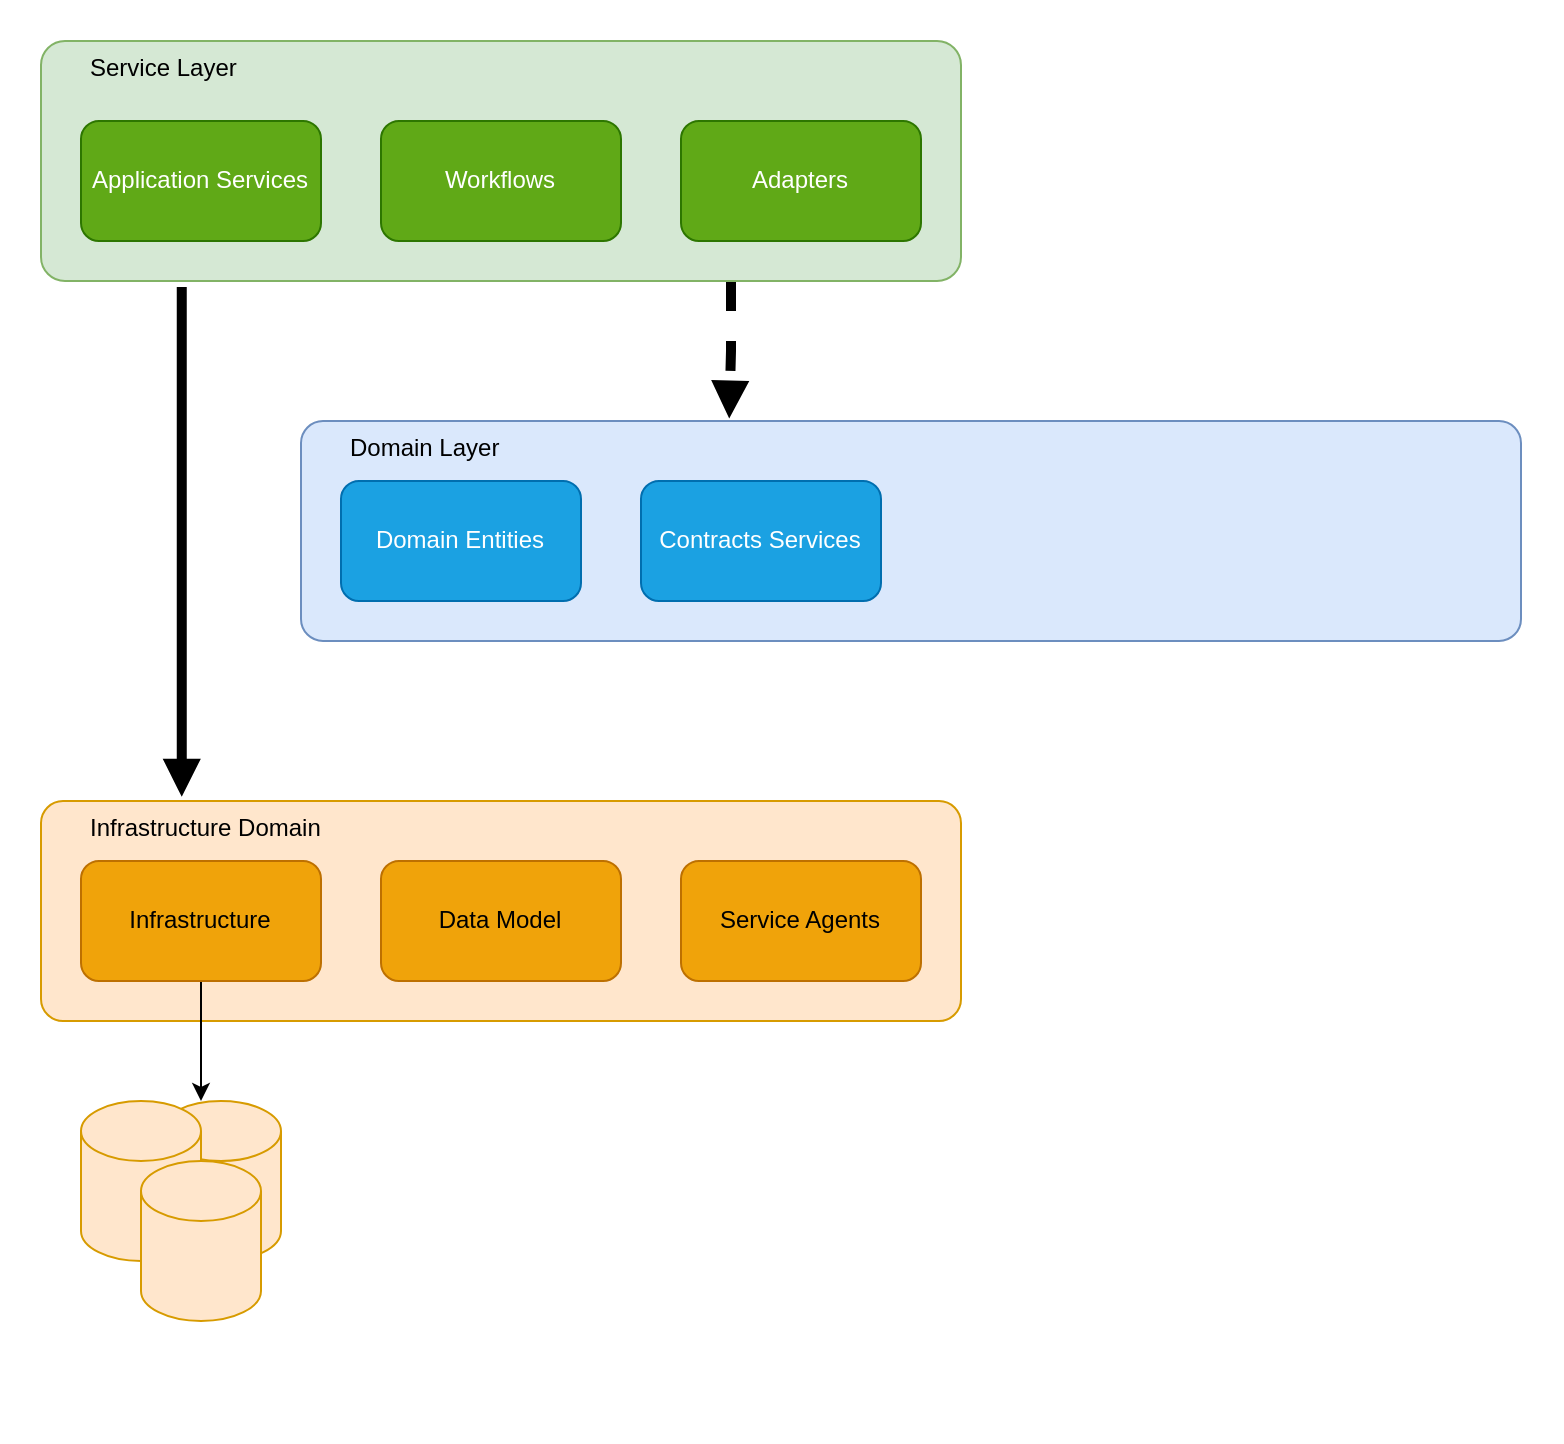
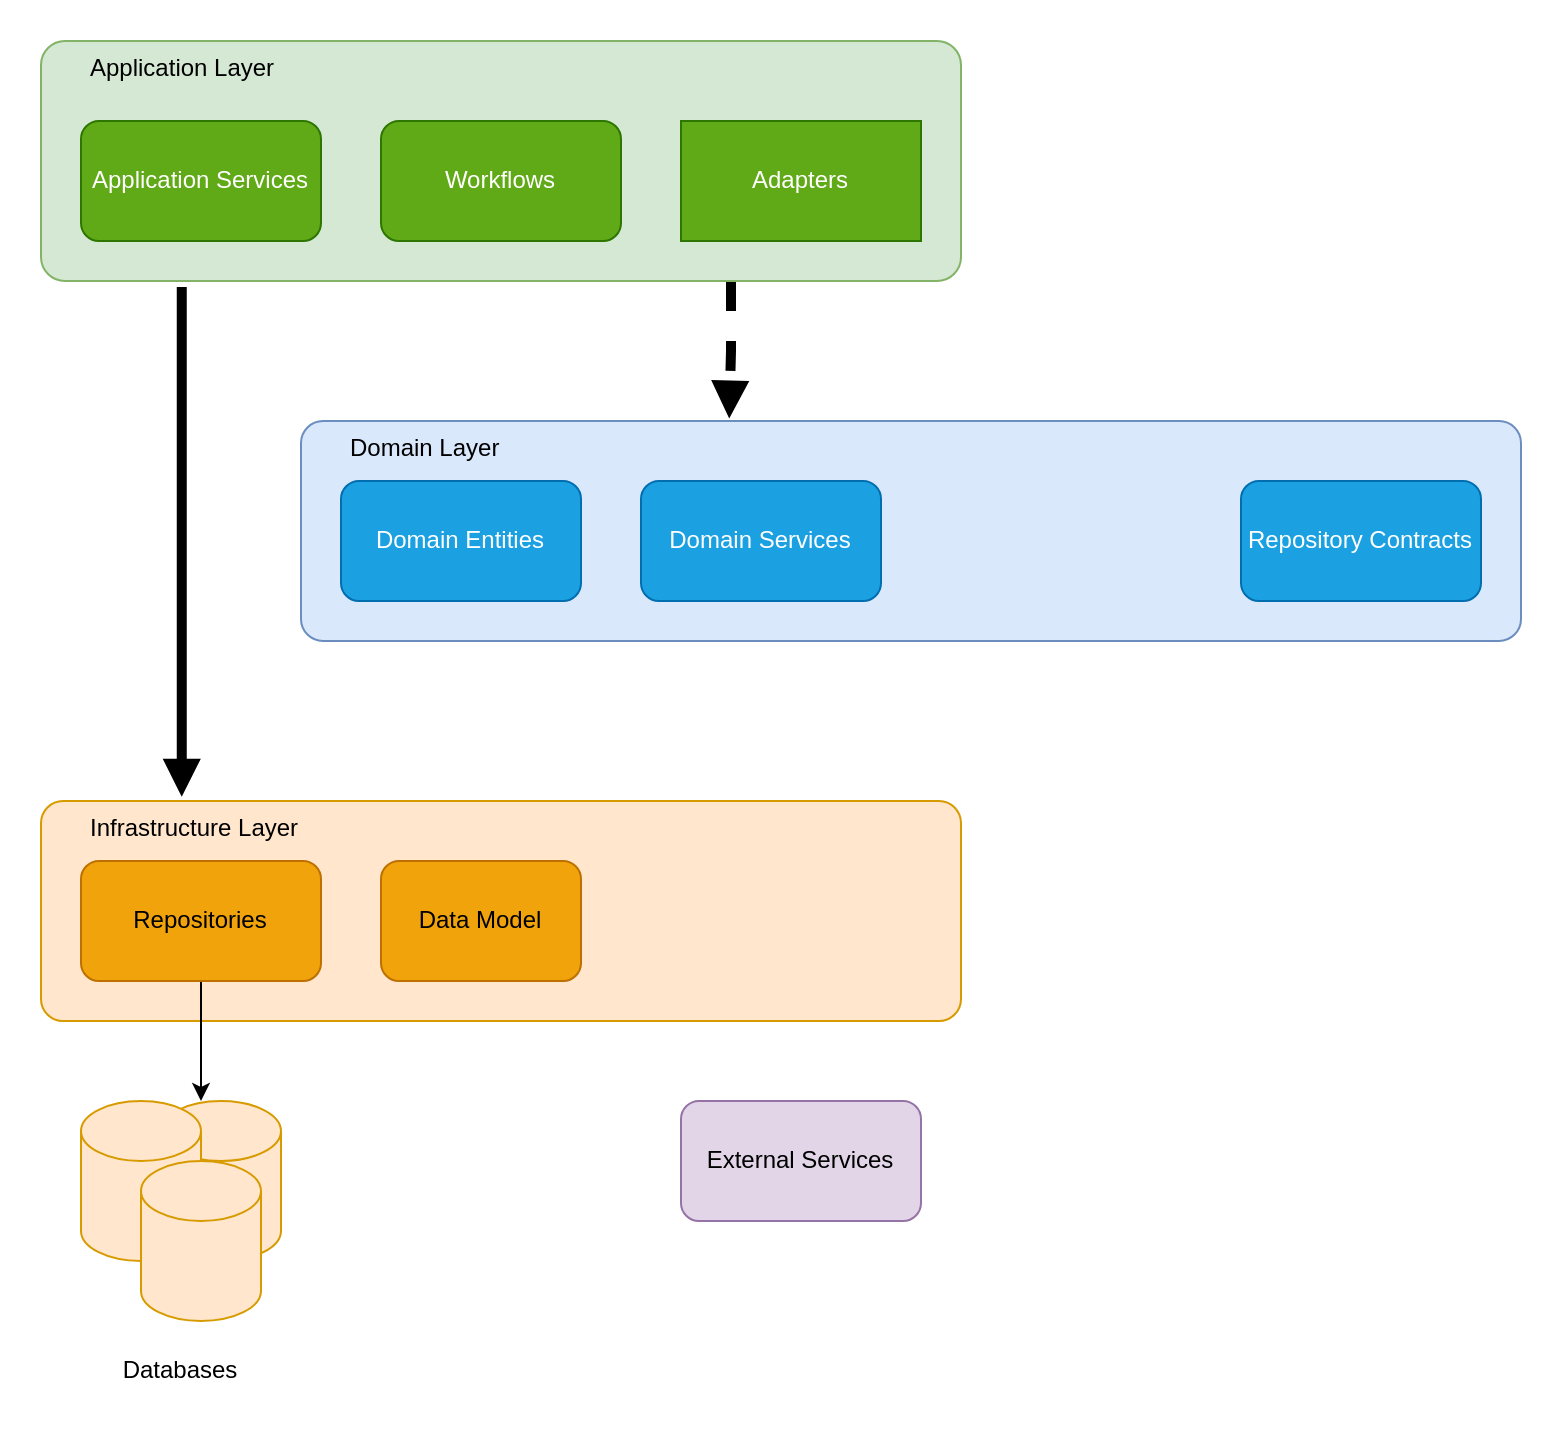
- <mxCell id="4" value="Service Layer" style="rounded=1;whiteSpace=wrap;html=1;align=left;verticalAlign=top;spacingLeft=23;arcSize=10;fillColor=#d5e8d4;strokeColor=#82b366;" vertex="1" parent="1"><mxGeometry x="20" y="20" width="460" height="120" as="geometry" /></mxCell>
+ <mxCell id="4" value="Application Layer" style="rounded=1;whiteSpace=wrap;html=1;align=left;verticalAlign=top;spacingLeft=23;arcSize=10;fillColor=#d5e8d4;strokeColor=#82b366;" vertex="1" parent="1"><mxGeometry x="20" y="20" width="460" height="120" as="geometry" /></mxCell>
- <mxCell id="14" value="Adapters" style="rounded=1;whiteSpace=wrap;html=1;fillColor=#60a917;fontColor=#ffffff;strokeColor=#2D7600;" vertex="1" parent="1"><mxGeometry x="340" y="60" width="120" height="60" as="geometry" /></mxCell>
+ <mxCell id="14" value="Adapters" style="whiteSpace=wrap;html=1;fillColor=#60a917;fontColor=#ffffff;strokeColor=#2D7600;rounded=0;" vertex="1" parent="1"><mxGeometry x="340" y="60" width="120" height="60" as="geometry" /></mxCell>
- <mxCell id="13" value="Contracts Services" style="rounded=1;whiteSpace=wrap;html=1;fillColor=#1ba1e2;fontColor=#ffffff;strokeColor=#006EAF;" vertex="1" parent="1"><mxGeometry x="320" y="240" width="120" height="60" as="geometry" /></mxCell>
+ <mxCell id="13" value="Domain Services" style="rounded=1;whiteSpace=wrap;html=1;fillColor=#1ba1e2;fontColor=#ffffff;strokeColor=#006EAF;" vertex="1" parent="1"><mxGeometry x="320" y="240" width="120" height="60" as="geometry" /></mxCell>
+ <mxCell id="12" value="Repository Contracts" style="rounded=1;whiteSpace=wrap;html=1;fillColor=#1ba1e2;fontColor=#ffffff;strokeColor=#006EAF;" vertex="1" parent="1"><mxGeometry x="620" y="240" width="120" height="60" as="geometry" /></mxCell>
- <mxCell id="7" value="&lt;div&gt;Infrastructure Domain&lt;/div&gt;" style="rounded=1;whiteSpace=wrap;html=1;align=left;verticalAlign=top;spacingLeft=23;arcSize=10;fillColor=#ffe6cc;strokeColor=#d79b00;" vertex="1" parent="1"><mxGeometry x="20" y="400" width="460" height="110" as="geometry" /></mxCell>
+ <mxCell id="7" value="&lt;div&gt;Infrastructure Layer&lt;/div&gt;" style="rounded=1;whiteSpace=wrap;html=1;align=left;verticalAlign=top;spacingLeft=23;arcSize=10;fillColor=#ffe6cc;strokeColor=#d79b00;" vertex="1" parent="1"><mxGeometry x="20" y="400" width="460" height="110" as="geometry" /></mxCell>
- <mxCell id="17" value="Infrastructure" style="rounded=1;whiteSpace=wrap;html=1;fillColor=#f0a30a;fontColor=#000000;strokeColor=#BD7000;" vertex="1" parent="1"><mxGeometry x="40" y="430" width="120" height="60" as="geometry" /></mxCell>
+ <mxCell id="17" value="Repositories" style="rounded=1;whiteSpace=wrap;html=1;fillColor=#f0a30a;fontColor=#000000;strokeColor=#BD7000;" vertex="1" parent="1"><mxGeometry x="40" y="430" width="120" height="60" as="geometry" /></mxCell>
- <mxCell id="11" value="Data Model" style="rounded=1;whiteSpace=wrap;html=1;fillColor=#f0a30a;fontColor=#000000;strokeColor=#BD7000;" vertex="1" parent="1"><mxGeometry x="190" y="430" width="120" height="60" as="geometry" /></mxCell>
+ <mxCell id="11" value="Data Model" style="rounded=1;whiteSpace=wrap;html=1;fillColor=#f0a30a;fontColor=#000000;strokeColor=#BD7000;" vertex="1" parent="1"><mxGeometry x="190" y="430" width="100" height="60" as="geometry" /></mxCell>
- <mxCell id="10" value="Service Agents" style="rounded=1;whiteSpace=wrap;html=1;fillColor=#f0a30a;fontColor=#000000;strokeColor=#BD7000;" vertex="1" parent="1"><mxGeometry x="340" y="430" width="120" height="60" as="geometry" /></mxCell>
+ <mxCell id="5" value="External Services" style="rounded=1;whiteSpace=wrap;html=1;fillColor=#e1d5e7;strokeColor=#9673a6;" vertex="1" parent="1"><mxGeometry x="340" y="550" width="120" height="60" as="geometry" /></mxCell>
+ <mxCell id="19" value="Databases" style="text;strokeColor=none;align=center;fillColor=none;html=1;verticalAlign=middle;whiteSpace=wrap;rounded=0;" vertex="1" parent="18"><mxGeometry x="20" y="120" width="60" height="30" as="geometry" /></mxCell>
